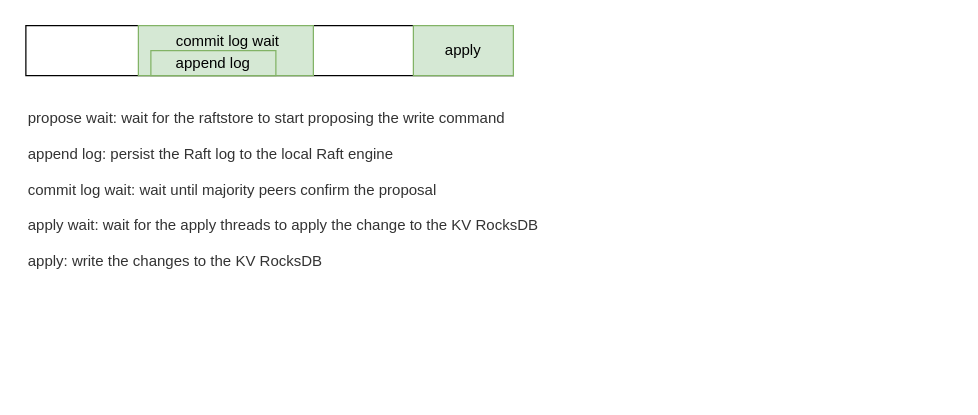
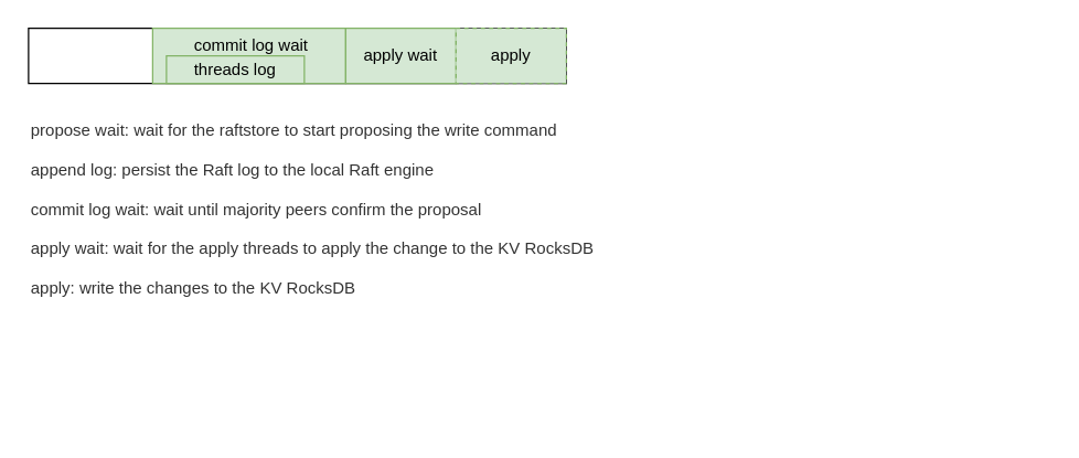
+ <mxCell id="6" value="apply wait" style="rounded=0;whiteSpace=wrap;html=1;fillColor=#d5e8d4;strokeColor=#82b366;" parent="1" vertex="1"><mxGeometry x="250" y="20" width="80" height="40" as="geometry" /></mxCell>
- <mxCell id="7" value="apply" style="rounded=0;whiteSpace=wrap;html=1;fillColor=#d5e8d4;strokeColor=#82b366;" parent="1" vertex="1"><mxGeometry x="330" y="20" width="80" height="40" as="geometry" /></mxCell>
+ <mxCell id="7" value="apply" style="rounded=0;whiteSpace=wrap;html=1;fillColor=#d5e8d4;strokeColor=#82b366;dashed=1;" parent="1" vertex="1"><mxGeometry x="330" y="20" width="80" height="40" as="geometry" /></mxCell>
- <mxCell id="5" value="append log" style="rounded=0;whiteSpace=wrap;html=1;fillColor=#d5e8d4;strokeColor=#82b366;" parent="1" vertex="1"><mxGeometry x="120" y="40" width="100" height="20" as="geometry" /></mxCell>
+ <mxCell id="5" value="threads log" style="rounded=0;whiteSpace=wrap;html=1;fillColor=#d5e8d4;strokeColor=#82b366;" parent="1" vertex="1"><mxGeometry x="120" y="40" width="100" height="20" as="geometry" /></mxCell>
